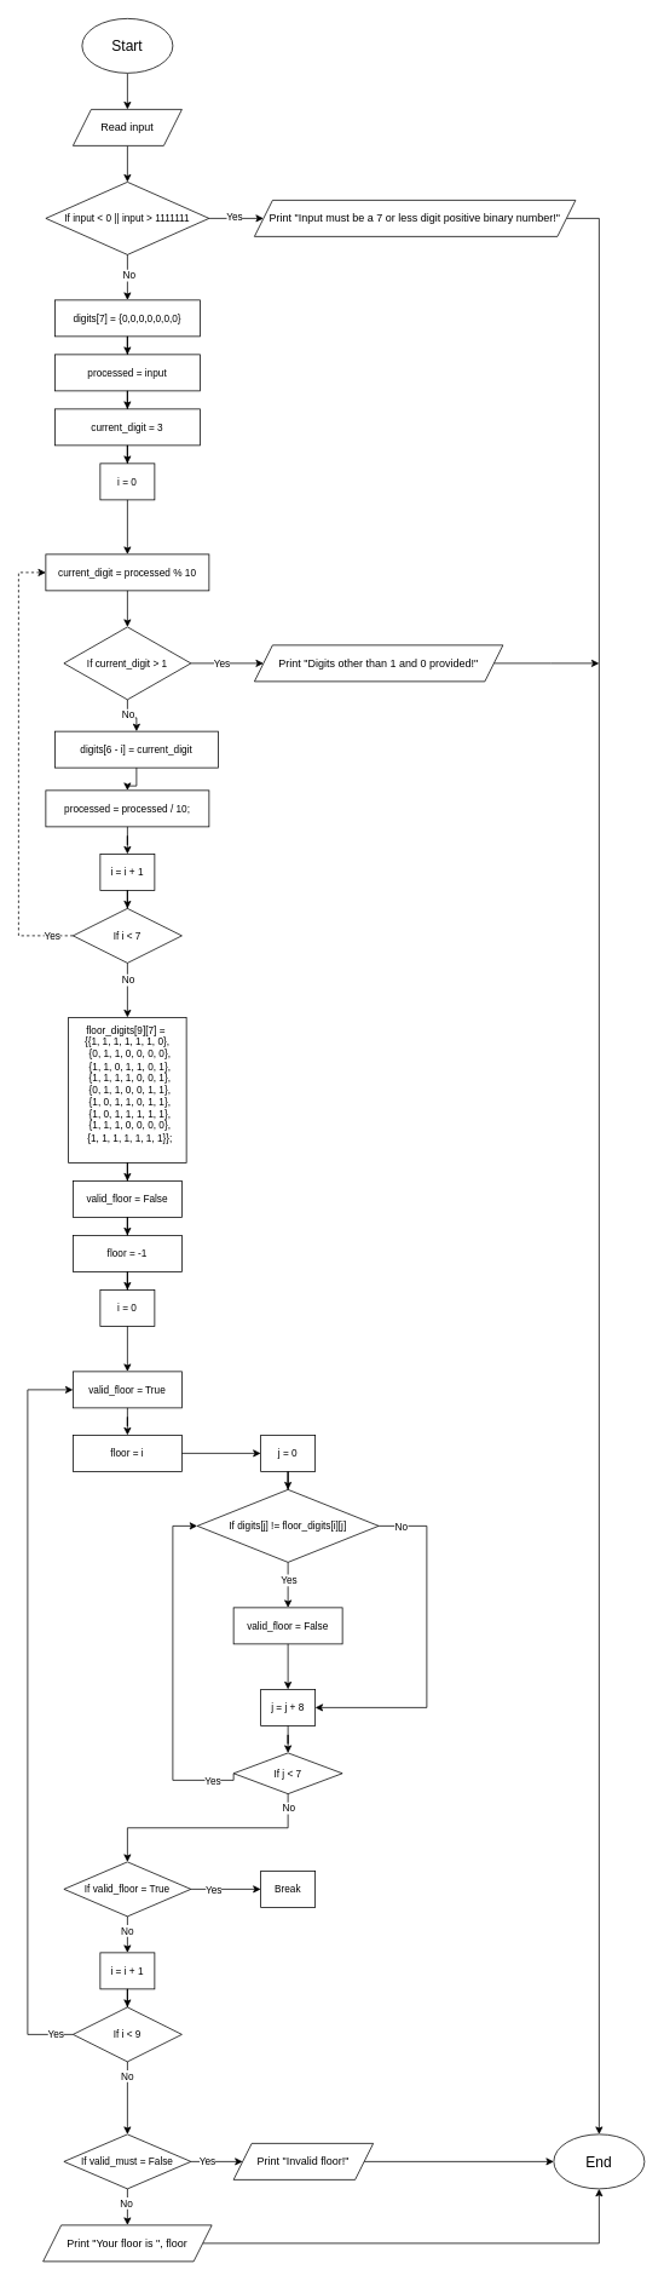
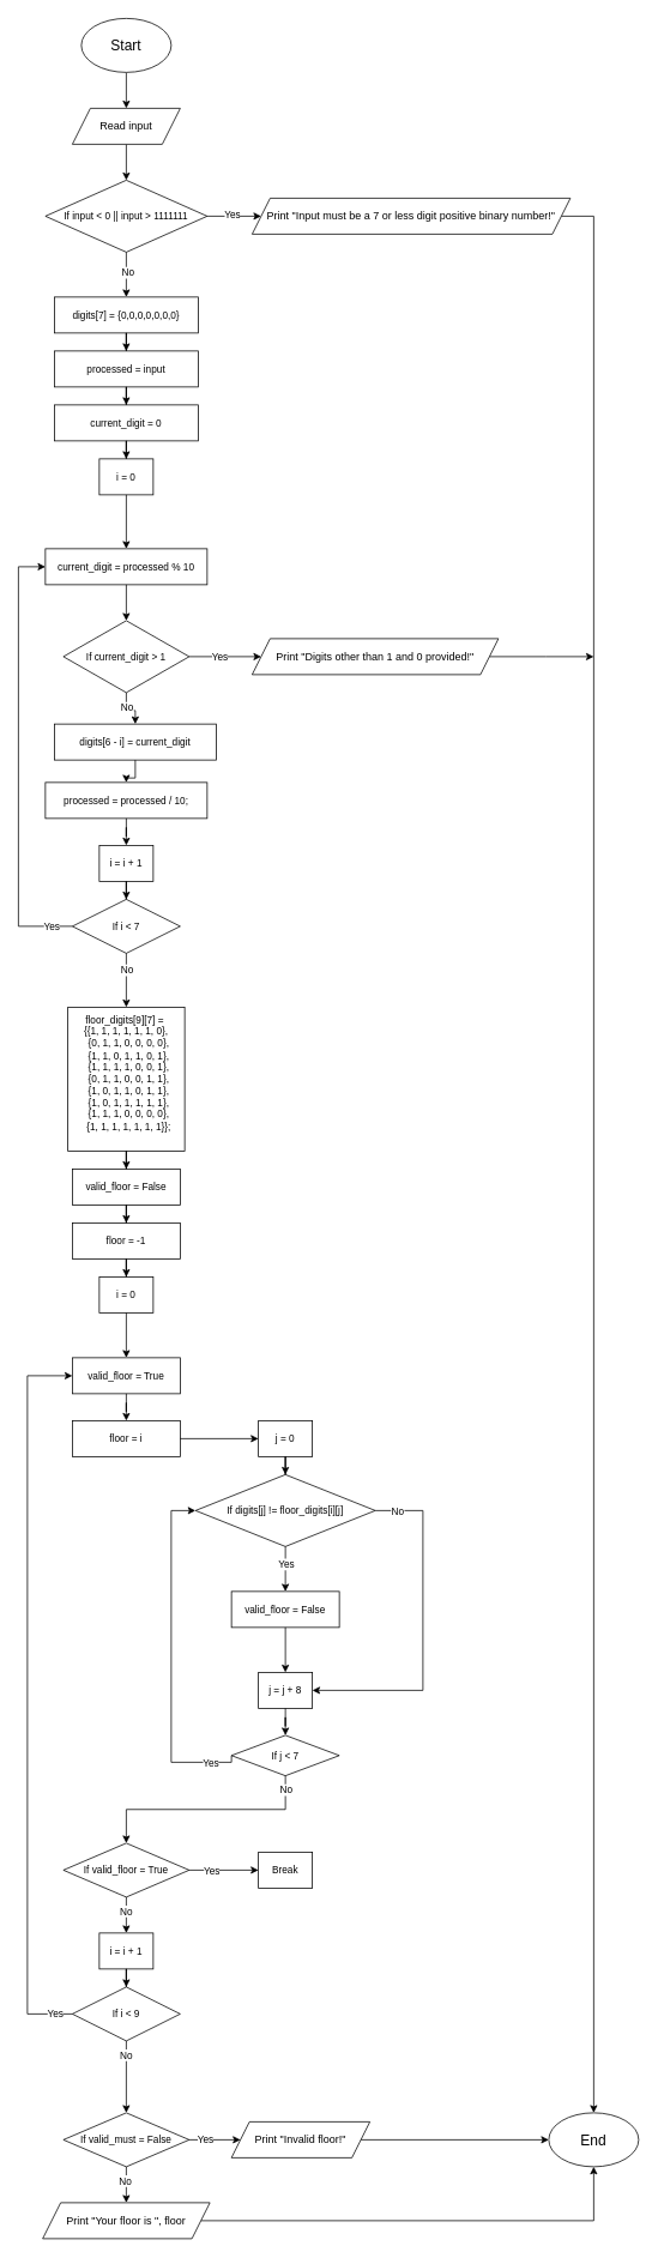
- <mxCell id="19" value="current_digit = 3" style="rounded=1;whiteSpace=wrap;html=1;align=center;verticalAlign=middle;fontFamily=Helvetica;fontSize=11;fontColor=default;labelBackgroundColor=default;resizable=1;fillColor=none;gradientColor=none;arcSize=0;movable=1;rotatable=1;deletable=1;editable=1;locked=0;connectable=1;" vertex="1" parent="1"><mxGeometry x="60" y="450" width="160" height="40" as="geometry" /></mxCell>
+ <mxCell id="19" value="current_digit = 0" style="rounded=1;whiteSpace=wrap;html=1;align=center;verticalAlign=middle;fontFamily=Helvetica;fontSize=11;fontColor=default;labelBackgroundColor=default;resizable=1;fillColor=none;gradientColor=none;arcSize=0;movable=1;rotatable=1;deletable=1;editable=1;locked=0;connectable=1;" vertex="1" parent="1"><mxGeometry x="60" y="450" width="160" height="40" as="geometry" /></mxCell>
- <mxCell id="26" style="edgeStyle=orthogonalEdgeStyle;rounded=0;orthogonalLoop=1;jettySize=auto;html=1;fontFamily=Helvetica;fontSize=11;fontColor=default;labelBackgroundColor=default;resizable=0;entryX=0;entryY=0.5;entryDx=0;entryDy=0;exitX=0;exitY=0.5;exitDx=0;exitDy=0;dashed=1;" edge="1" parent="1" source="28" target="23"><mxGeometry relative="1" as="geometry"><mxPoint x="10" y="630" as="targetPoint" /><Array as="points"><mxPoint x="20" y="1030" /><mxPoint x="20" y="630" /></Array></mxGeometry></mxCell>
+ <mxCell id="26" style="edgeStyle=orthogonalEdgeStyle;rounded=0;orthogonalLoop=1;jettySize=auto;html=1;fontFamily=Helvetica;fontSize=11;fontColor=default;labelBackgroundColor=default;resizable=0;entryX=0;entryY=0.5;entryDx=0;entryDy=0;exitX=0;exitY=0.5;exitDx=0;exitDy=0;" edge="1" parent="1" source="28" target="23"><mxGeometry relative="1" as="geometry"><mxPoint x="10" y="630" as="targetPoint" /><Array as="points"><mxPoint x="20" y="1030" /><mxPoint x="20" y="630" /></Array></mxGeometry></mxCell>
